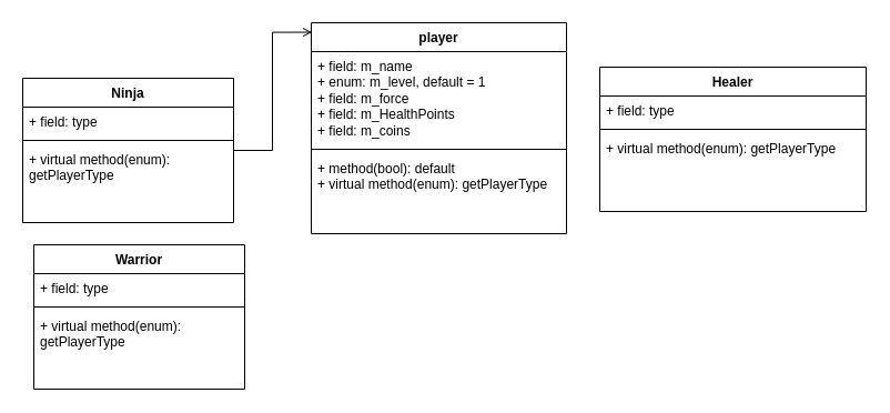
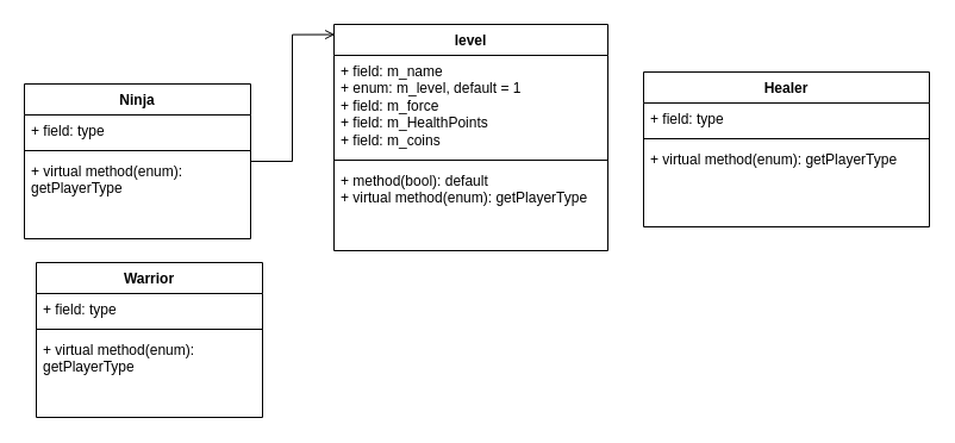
- <mxCell id="2" value="player" style="swimlane;fontStyle=1;align=center;verticalAlign=top;childLayout=stackLayout;horizontal=1;startSize=26;horizontalStack=0;resizeParent=1;resizeParentMax=0;resizeLast=0;collapsible=1;marginBottom=0;whiteSpace=wrap;html=1;" vertex="1" parent="1"><mxGeometry x="280" y="20" width="230" height="190" as="geometry" /></mxCell>
+ <mxCell id="2" value="level" style="swimlane;fontStyle=1;align=center;verticalAlign=top;childLayout=stackLayout;horizontal=1;startSize=26;horizontalStack=0;resizeParent=1;resizeParentMax=0;resizeLast=0;collapsible=1;marginBottom=0;whiteSpace=wrap;html=1;" vertex="1" parent="1"><mxGeometry x="280" y="20" width="230" height="190" as="geometry" /></mxCell>
